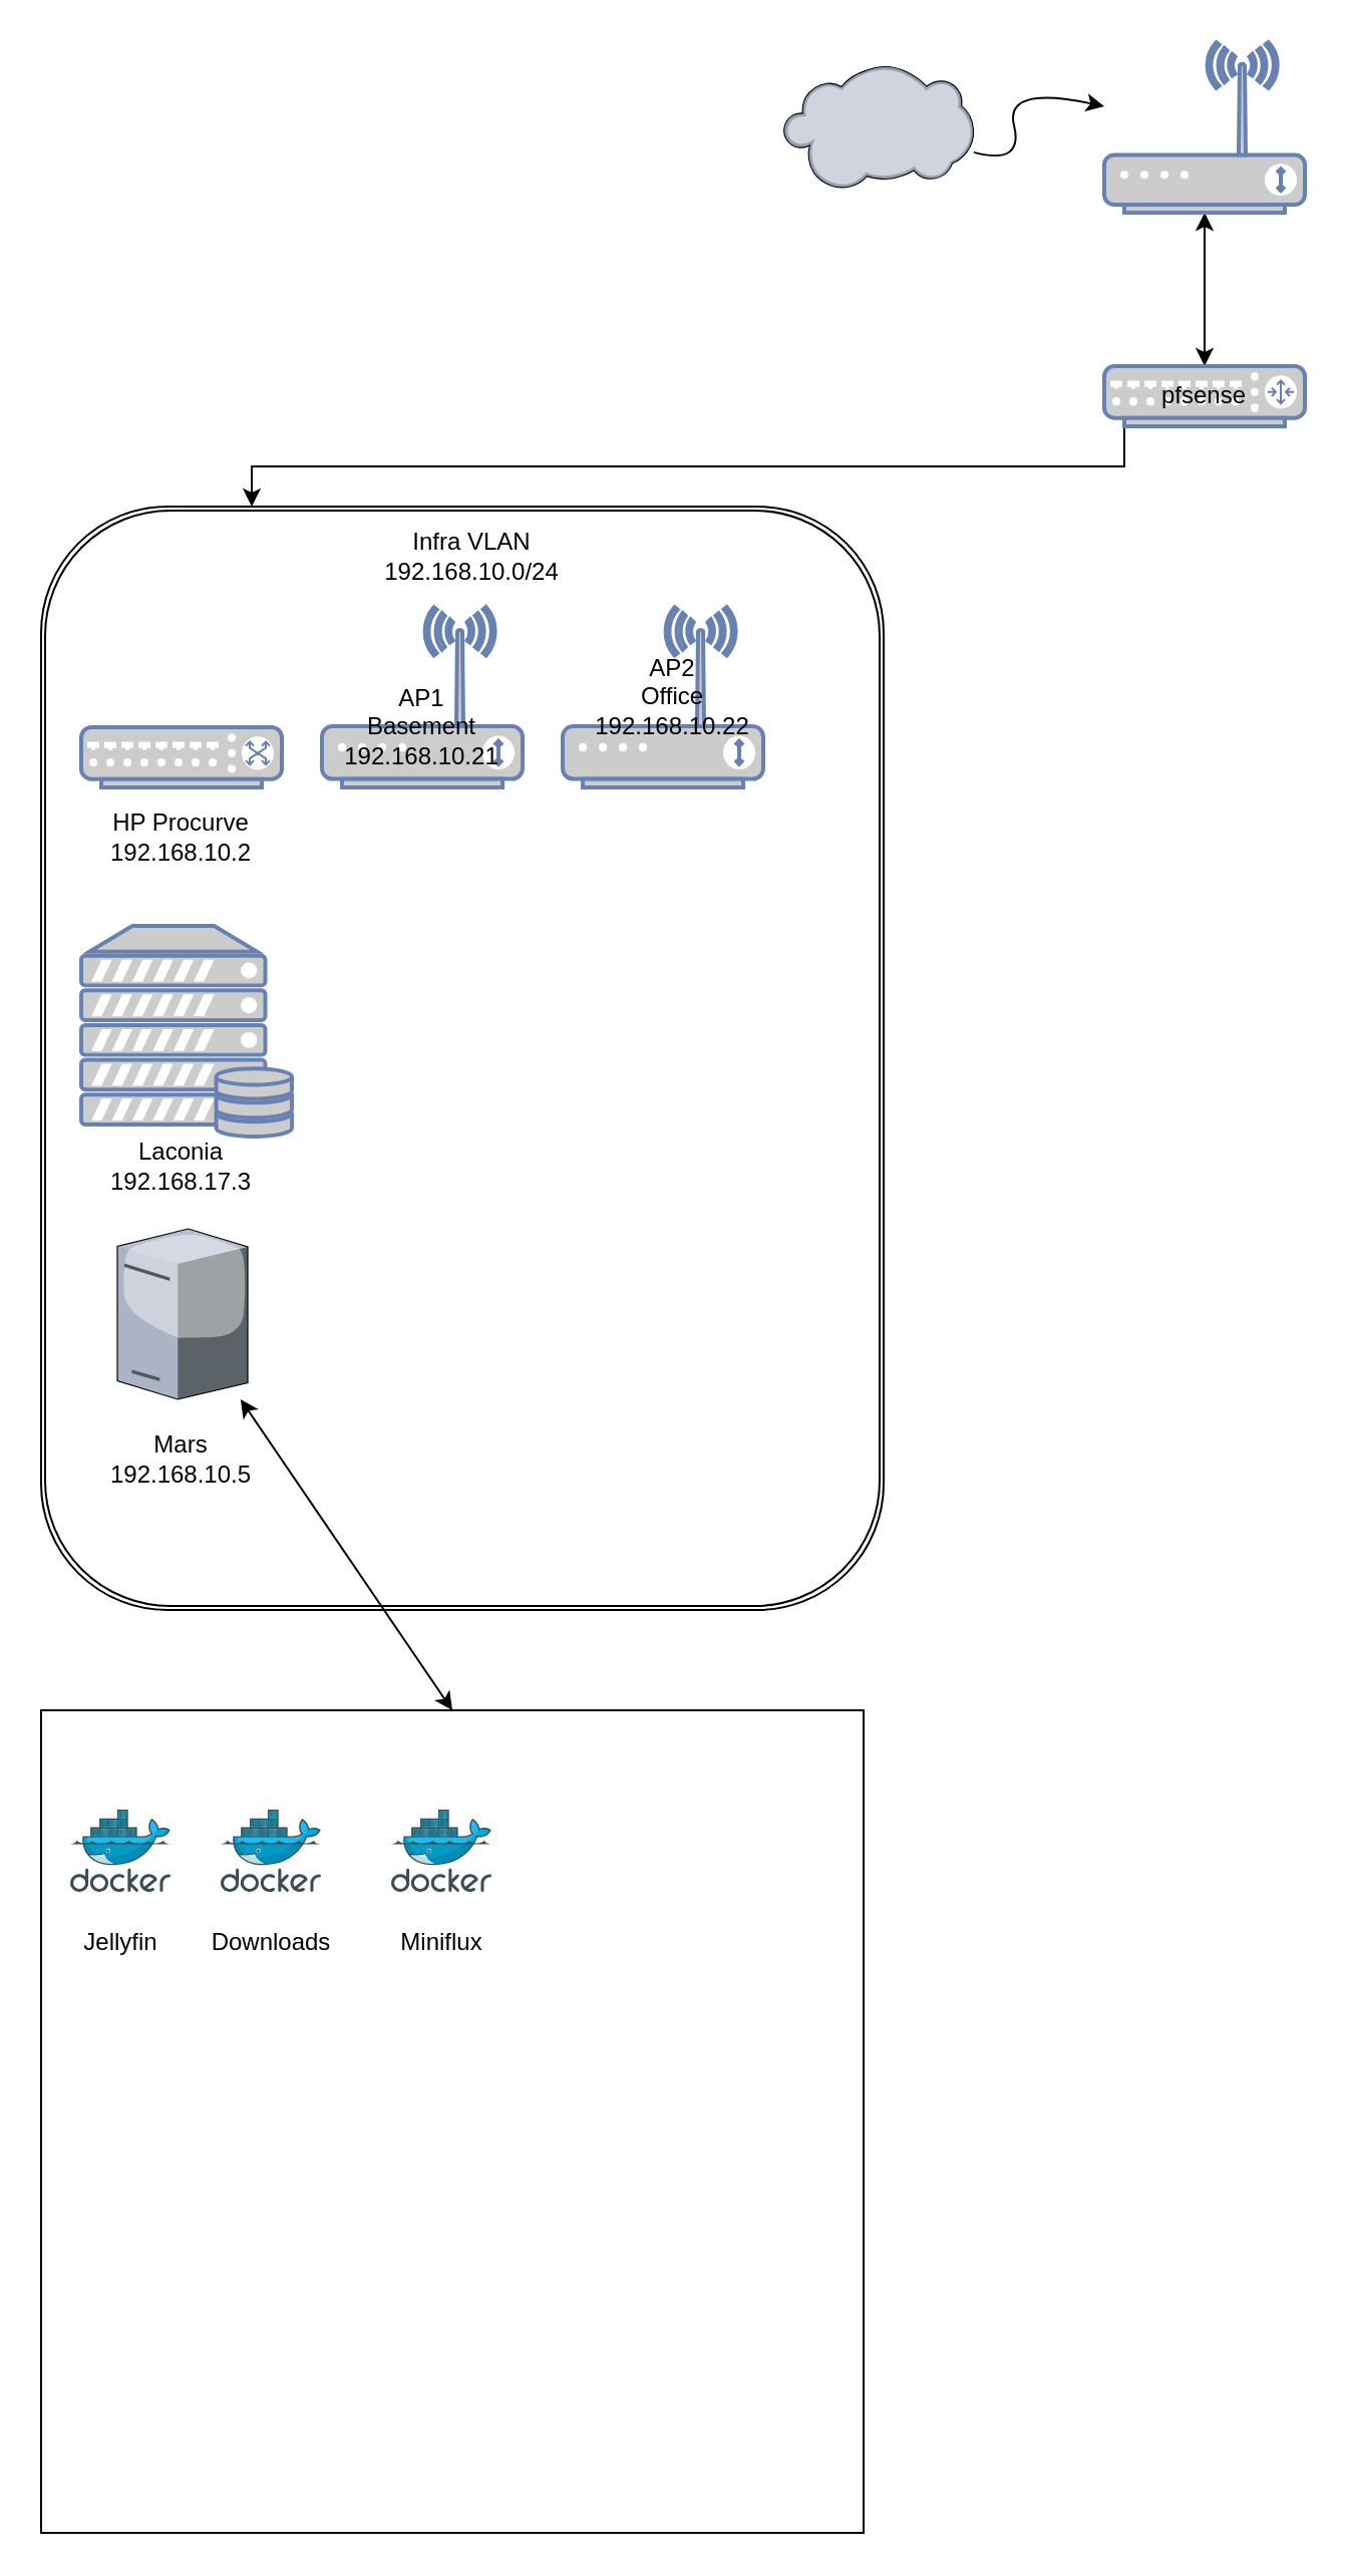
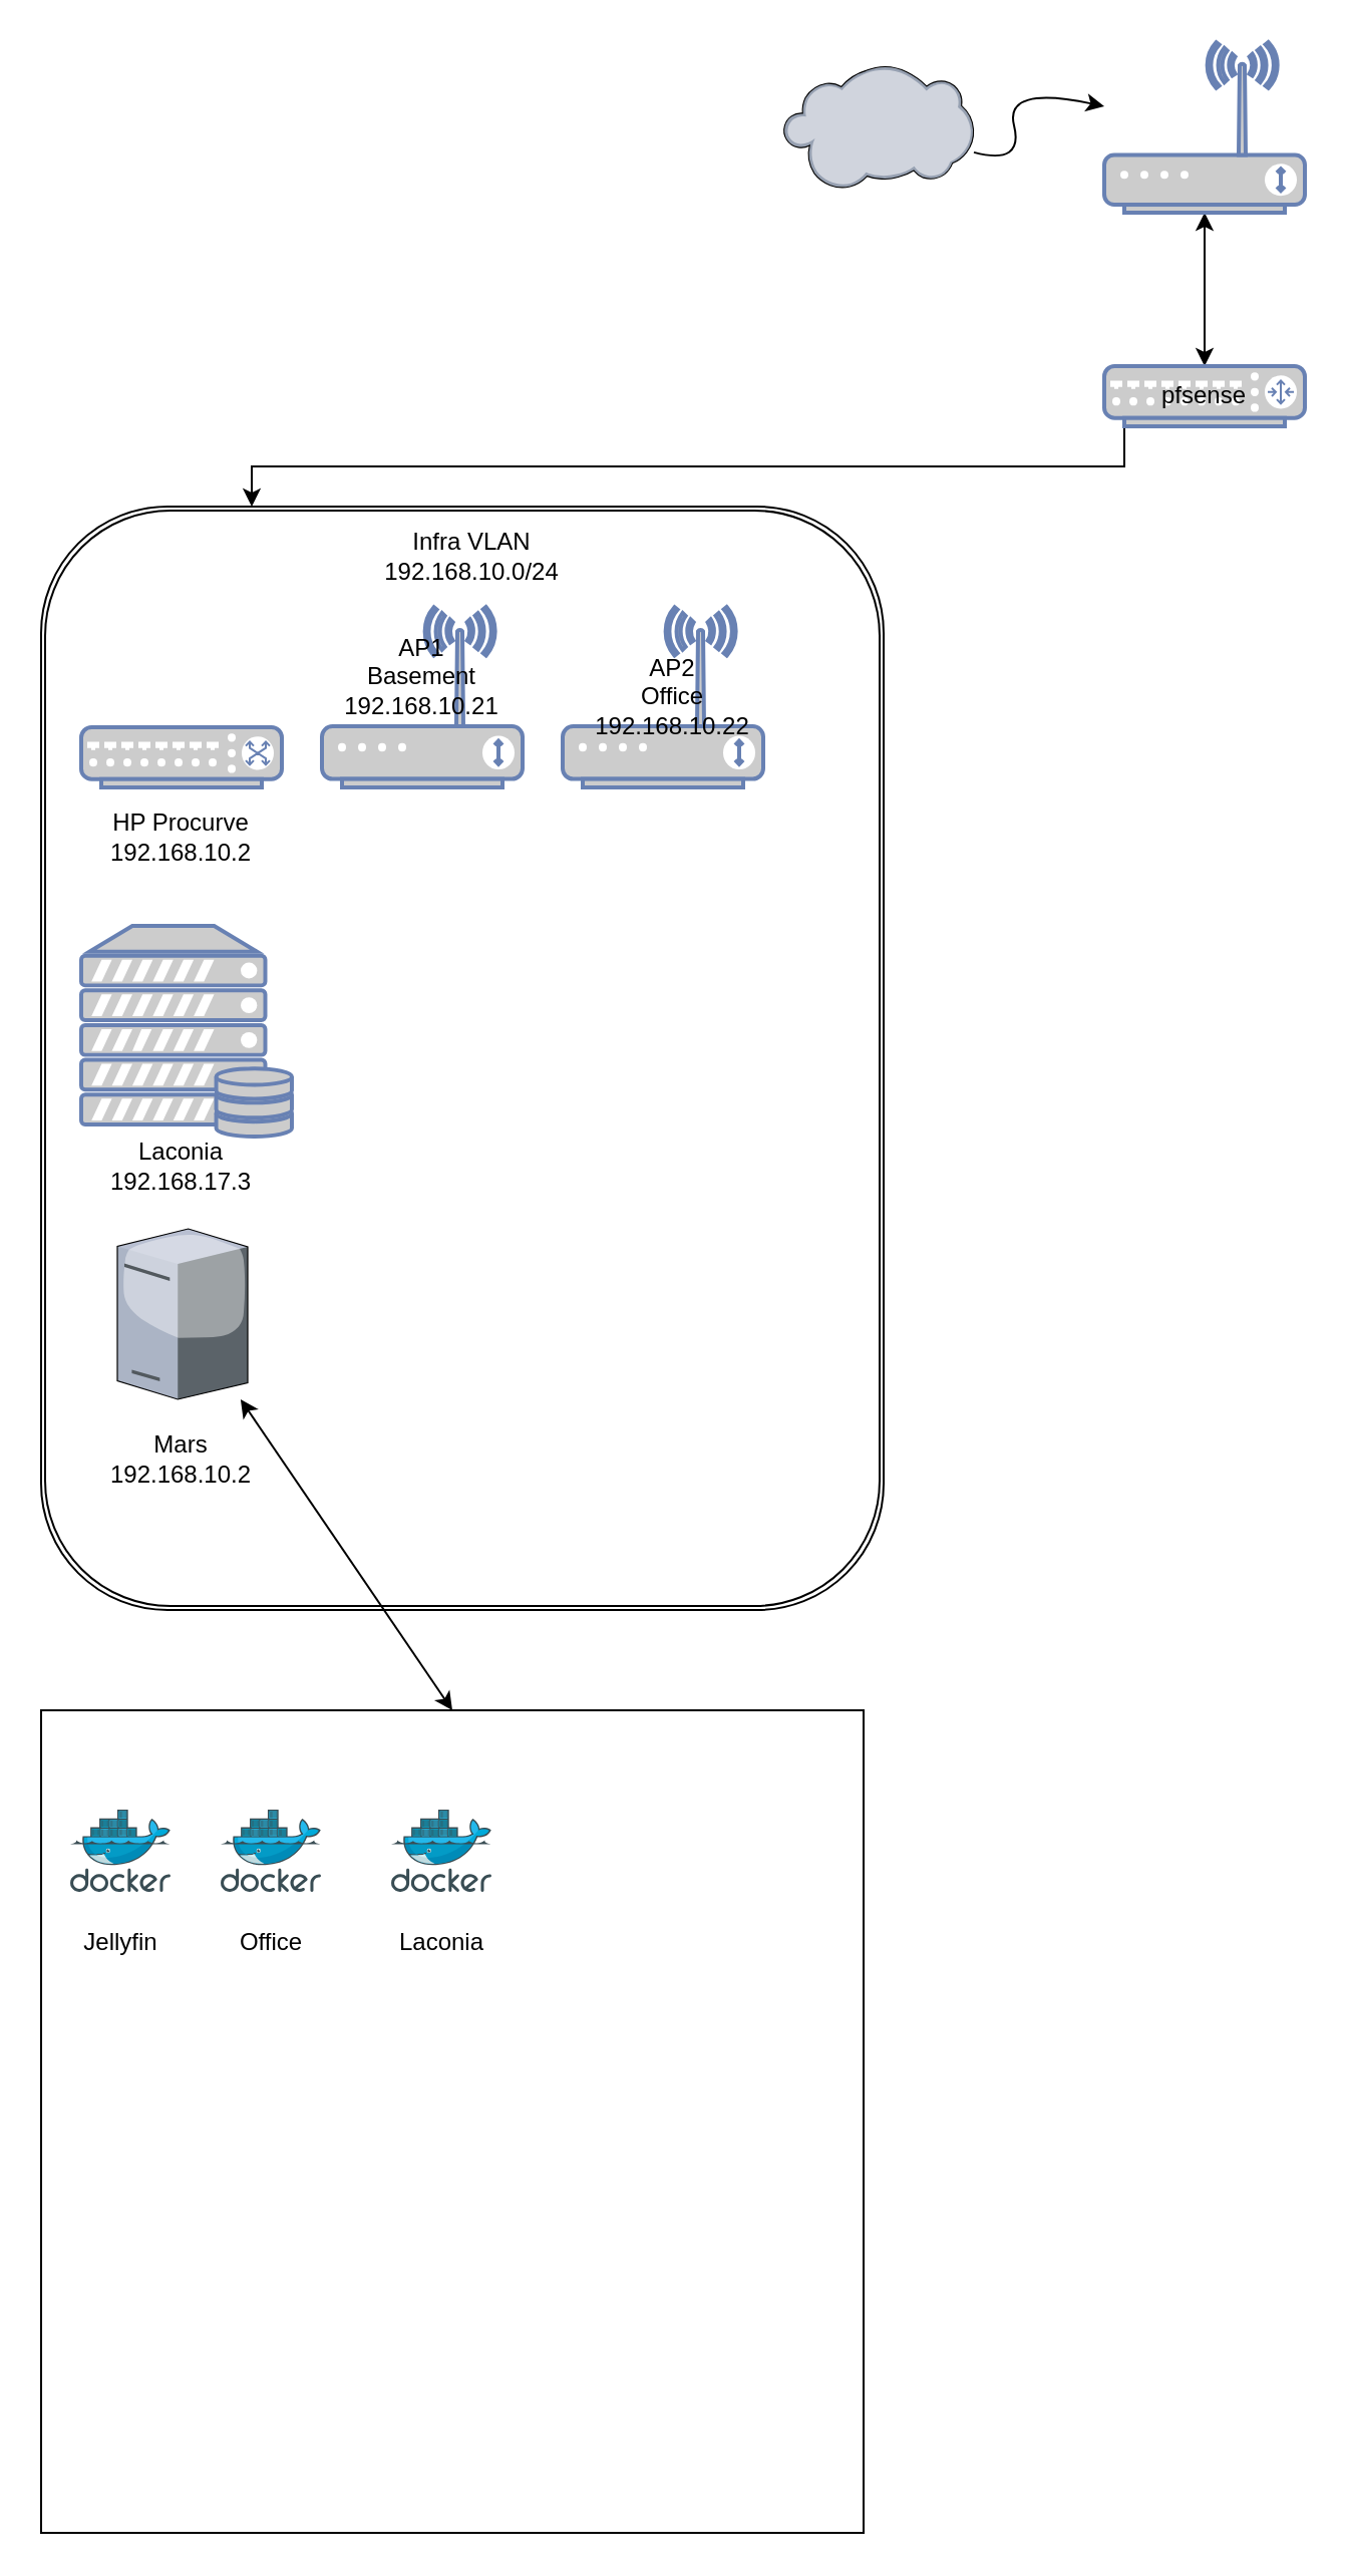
- <mxCell id="20" value="&lt;div&gt;AP1&lt;/div&gt;&lt;div&gt;Basement&lt;/div&gt;&lt;div&gt;192.168.10.21&lt;br&gt;&lt;/div&gt;" style="text;html=1;strokeColor=none;fillColor=none;align=center;verticalAlign=middle;whiteSpace=wrap;rounded=0;" vertex="1" parent="18"><mxGeometry x="20" y="45" width="60" height="30" as="geometry" /></mxCell>
+ <mxCell id="20" value="&lt;div&gt;AP1&lt;/div&gt;&lt;div&gt;Basement&lt;/div&gt;&lt;div&gt;192.168.10.21&lt;br&gt;&lt;/div&gt;" style="text;html=1;strokeColor=none;fillColor=none;align=center;verticalAlign=middle;whiteSpace=wrap;rounded=0;" vertex="1" parent="18"><mxGeometry x="20" y="20" width="60" height="30" as="geometry" /></mxCell>
- <mxCell id="29" value="&lt;div&gt;Mars&lt;/div&gt;&lt;div&gt;192.168.10.5&lt;br&gt;&lt;/div&gt;" style="text;html=1;strokeColor=none;fillColor=none;align=center;verticalAlign=middle;whiteSpace=wrap;rounded=0;" vertex="1" parent="27"><mxGeometry x="2" y="100" width="60" height="30" as="geometry" /></mxCell>
+ <mxCell id="29" value="&lt;div&gt;Mars&lt;/div&gt;&lt;div&gt;192.168.10.2&lt;br&gt;&lt;/div&gt;" style="text;html=1;strokeColor=none;fillColor=none;align=center;verticalAlign=middle;whiteSpace=wrap;rounded=0;" vertex="1" parent="27"><mxGeometry x="2" y="100" width="60" height="30" as="geometry" /></mxCell>
- <mxCell id="37" value="Downloads" style="text;html=1;strokeColor=none;fillColor=none;align=center;verticalAlign=middle;whiteSpace=wrap;rounded=0;" vertex="1" parent="35"><mxGeometry y="51" width="60" height="30" as="geometry" /></mxCell>
+ <mxCell id="37" value="Office" style="text;html=1;strokeColor=none;fillColor=none;align=center;verticalAlign=middle;whiteSpace=wrap;rounded=0;" vertex="1" parent="35"><mxGeometry y="51" width="60" height="30" as="geometry" /></mxCell>
- <mxCell id="40" value="Miniflux" style="text;html=1;strokeColor=none;fillColor=none;align=center;verticalAlign=middle;whiteSpace=wrap;rounded=0;" vertex="1" parent="38"><mxGeometry y="51" width="60" height="30" as="geometry" /></mxCell>
+ <mxCell id="40" value="Laconia" style="text;html=1;strokeColor=none;fillColor=none;align=center;verticalAlign=middle;whiteSpace=wrap;rounded=0;" vertex="1" parent="38"><mxGeometry y="51" width="60" height="30" as="geometry" /></mxCell>
